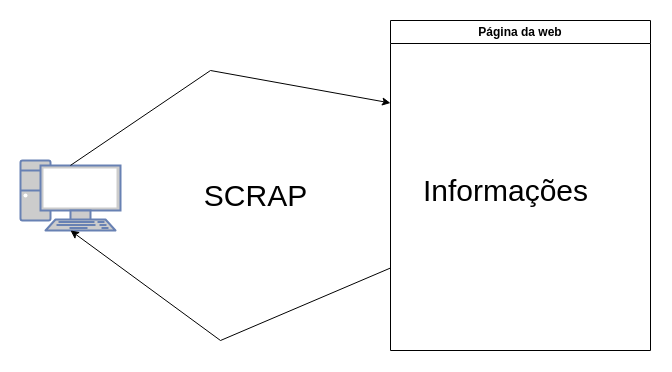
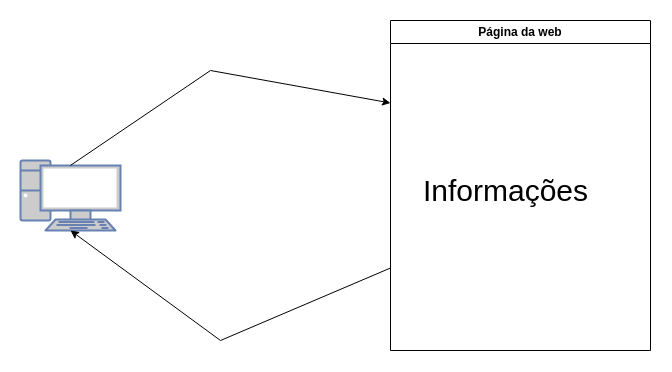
- <mxCell id="7" value="&lt;font style=&quot;font-size: 30px;&quot;&gt;SCRAP&lt;/font&gt;" style="text;html=1;align=center;verticalAlign=middle;resizable=0;points=[];autosize=1;strokeColor=none;fillColor=none;" vertex="1" parent="1"><mxGeometry x="190" y="170" width="130" height="50" as="geometry" /></mxCell>
